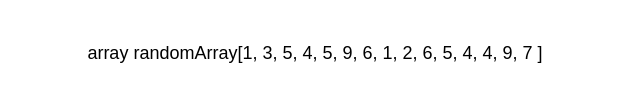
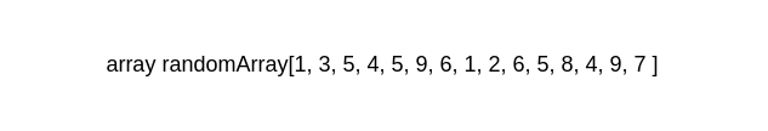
- <mxCell id="2" value="array randomArray[1, 3, 5, 4, 5, 9, 6, 1, 2, 6, 5, 4, 4, 9, 7 ]" style="text;html=1;strokeColor=none;fillColor=none;align=center;verticalAlign=middle;whiteSpace=wrap;rounded=0;" vertex="1" parent="1"><mxGeometry x="20" y="20" width="380" height="30" as="geometry" /></mxCell>
+ <mxCell id="2" value="array randomArray[1, 3, 5, 4, 5, 9, 6, 1, 2, 6, 5, 8, 4, 9, 7 ]" style="text;html=1;strokeColor=none;fillColor=none;align=center;verticalAlign=middle;whiteSpace=wrap;rounded=0;" vertex="1" parent="1"><mxGeometry x="20" y="20" width="380" height="30" as="geometry" /></mxCell>
